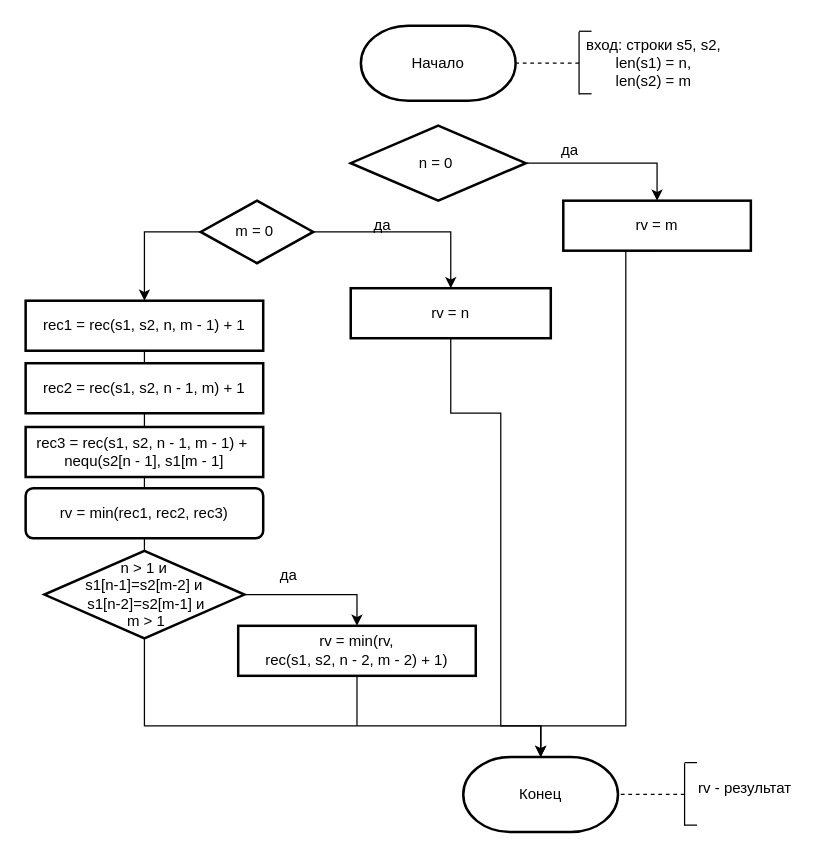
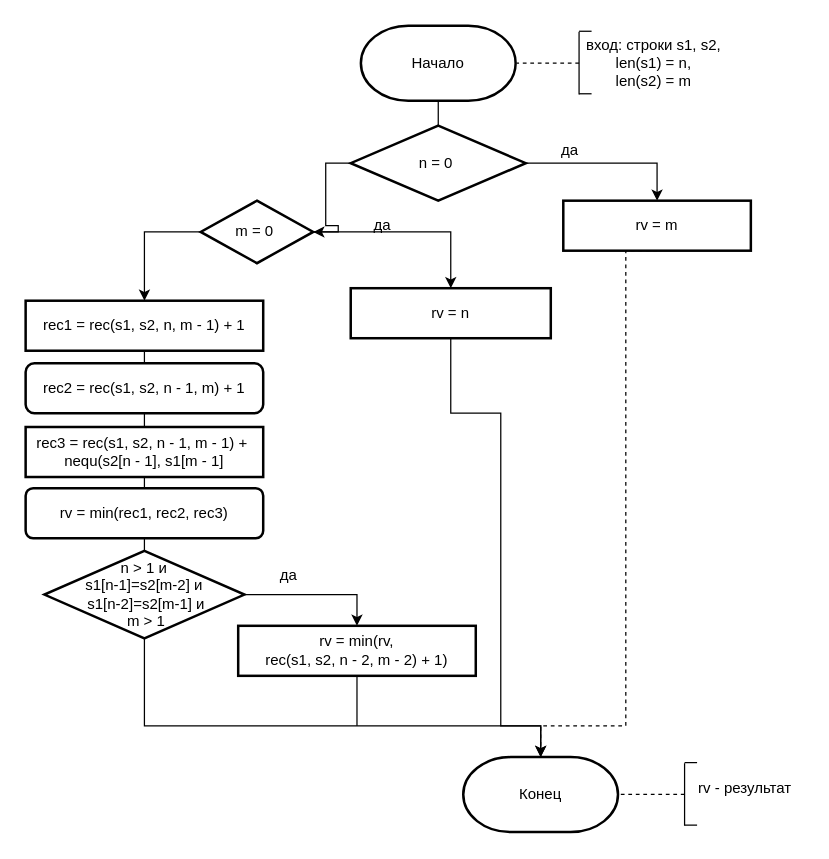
- <mxCell id="32" value="вход: строки s5, s2,&lt;br&gt;len(s1) = n,&lt;br&gt;len(s2) = m" style="text;html=1;align=center;verticalAlign=middle;resizable=0;points=[];autosize=1;strokeColor=none;fillColor=none;" vertex="1" parent="1"><mxGeometry x="457.37" y="24.98" width="130" height="50" as="geometry" /></mxCell>
+ <mxCell id="32" value="вход: строки s1, s2,&lt;br&gt;len(s1) = n,&lt;br&gt;len(s2) = m" style="text;html=1;align=center;verticalAlign=middle;resizable=0;points=[];autosize=1;strokeColor=none;fillColor=none;" vertex="1" parent="1"><mxGeometry x="457.37" y="24.98" width="130" height="50" as="geometry" /></mxCell>
+ <mxCell id="22" value="" style="endArrow=none;html=1;entryX=0.5;entryY=1;entryDx=0;entryDy=0;entryPerimeter=0;exitX=0.5;exitY=0;exitDx=0;exitDy=0;" edge="1" parent="1" source="5" target="2"><mxGeometry width="50" height="50" relative="1" as="geometry"><mxPoint x="352" y="110" as="sourcePoint" /><mxPoint x="430" y="180" as="targetPoint" /></mxGeometry></mxCell>
+ <mxCell id="3" style="edgeStyle=orthogonalEdgeStyle;rounded=0;orthogonalLoop=1;jettySize=auto;html=1;exitX=0;exitY=0.5;exitDx=0;exitDy=0;" edge="1" parent="1" source="5" target="8"><mxGeometry relative="1" as="geometry" /></mxCell>
- <mxCell id="16" value="rec2 = rec(s1, s2, n - 1, m) + 1" style="rounded=0;whiteSpace=wrap;html=1;absoluteArcSize=1;arcSize=14;strokeWidth=2;" vertex="1" parent="1"><mxGeometry x="20" y="290" width="190" height="40" as="geometry" /></mxCell>
+ <mxCell id="16" value="rec2 = rec(s1, s2, n - 1, m) + 1" style="whiteSpace=wrap;html=1;absoluteArcSize=1;arcSize=14;strokeWidth=2;rounded=1;" vertex="1" parent="1"><mxGeometry x="20" y="290" width="190" height="40" as="geometry" /></mxCell>
- <mxCell id="11" style="edgeStyle=orthogonalEdgeStyle;rounded=0;orthogonalLoop=1;jettySize=auto;html=1;exitX=0.5;exitY=1;exitDx=0;exitDy=0;entryX=0.5;entryY=0;entryDx=0;entryDy=0;entryPerimeter=0;" edge="1" parent="1" source="12" target="23"><mxGeometry relative="1" as="geometry"><Array as="points"><mxPoint x="500" y="580" /><mxPoint x="432" y="580" /></Array></mxGeometry></mxCell>
+ <mxCell id="11" style="edgeStyle=orthogonalEdgeStyle;rounded=0;orthogonalLoop=1;jettySize=auto;html=1;exitX=0.5;exitY=1;exitDx=0;exitDy=0;entryX=0.5;entryY=0;entryDx=0;entryDy=0;entryPerimeter=0;dashed=1;" edge="1" parent="1" source="12" target="23"><mxGeometry relative="1" as="geometry"><Array as="points"><mxPoint x="500" y="580" /><mxPoint x="432" y="580" /></Array></mxGeometry></mxCell>
